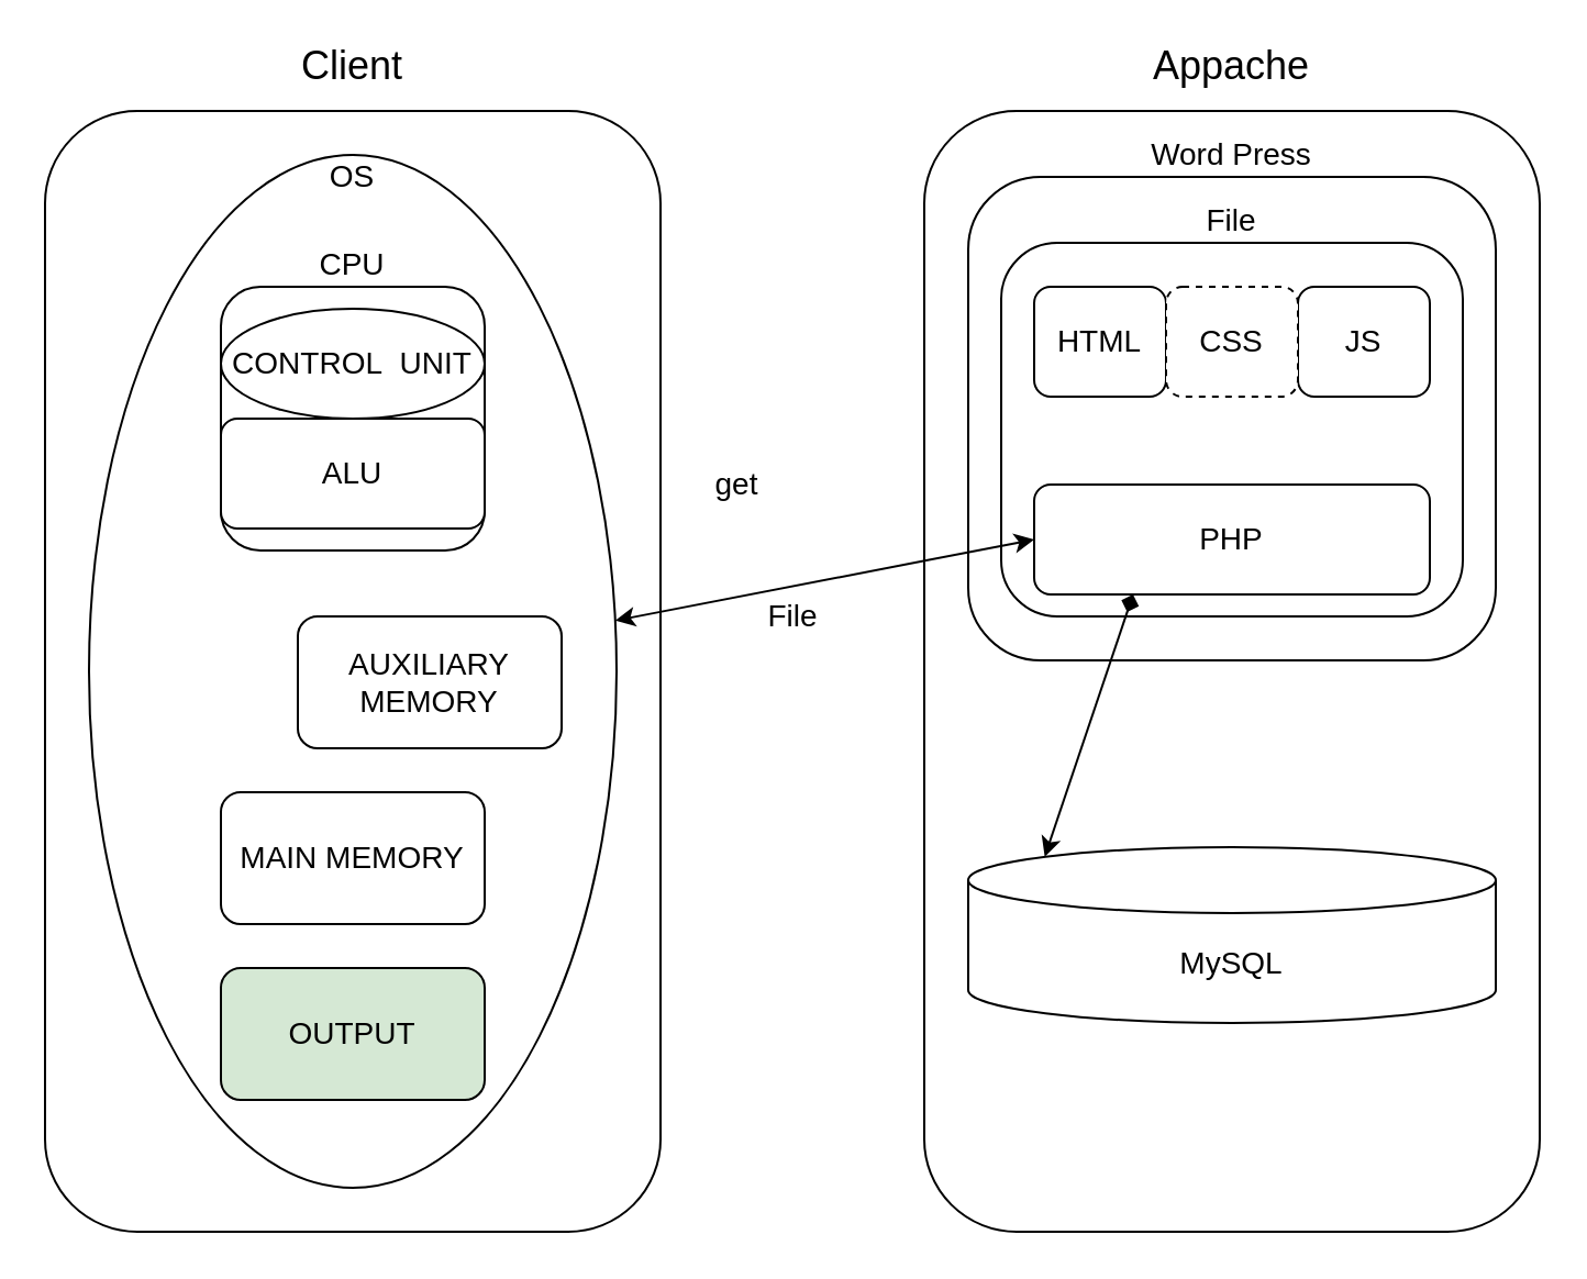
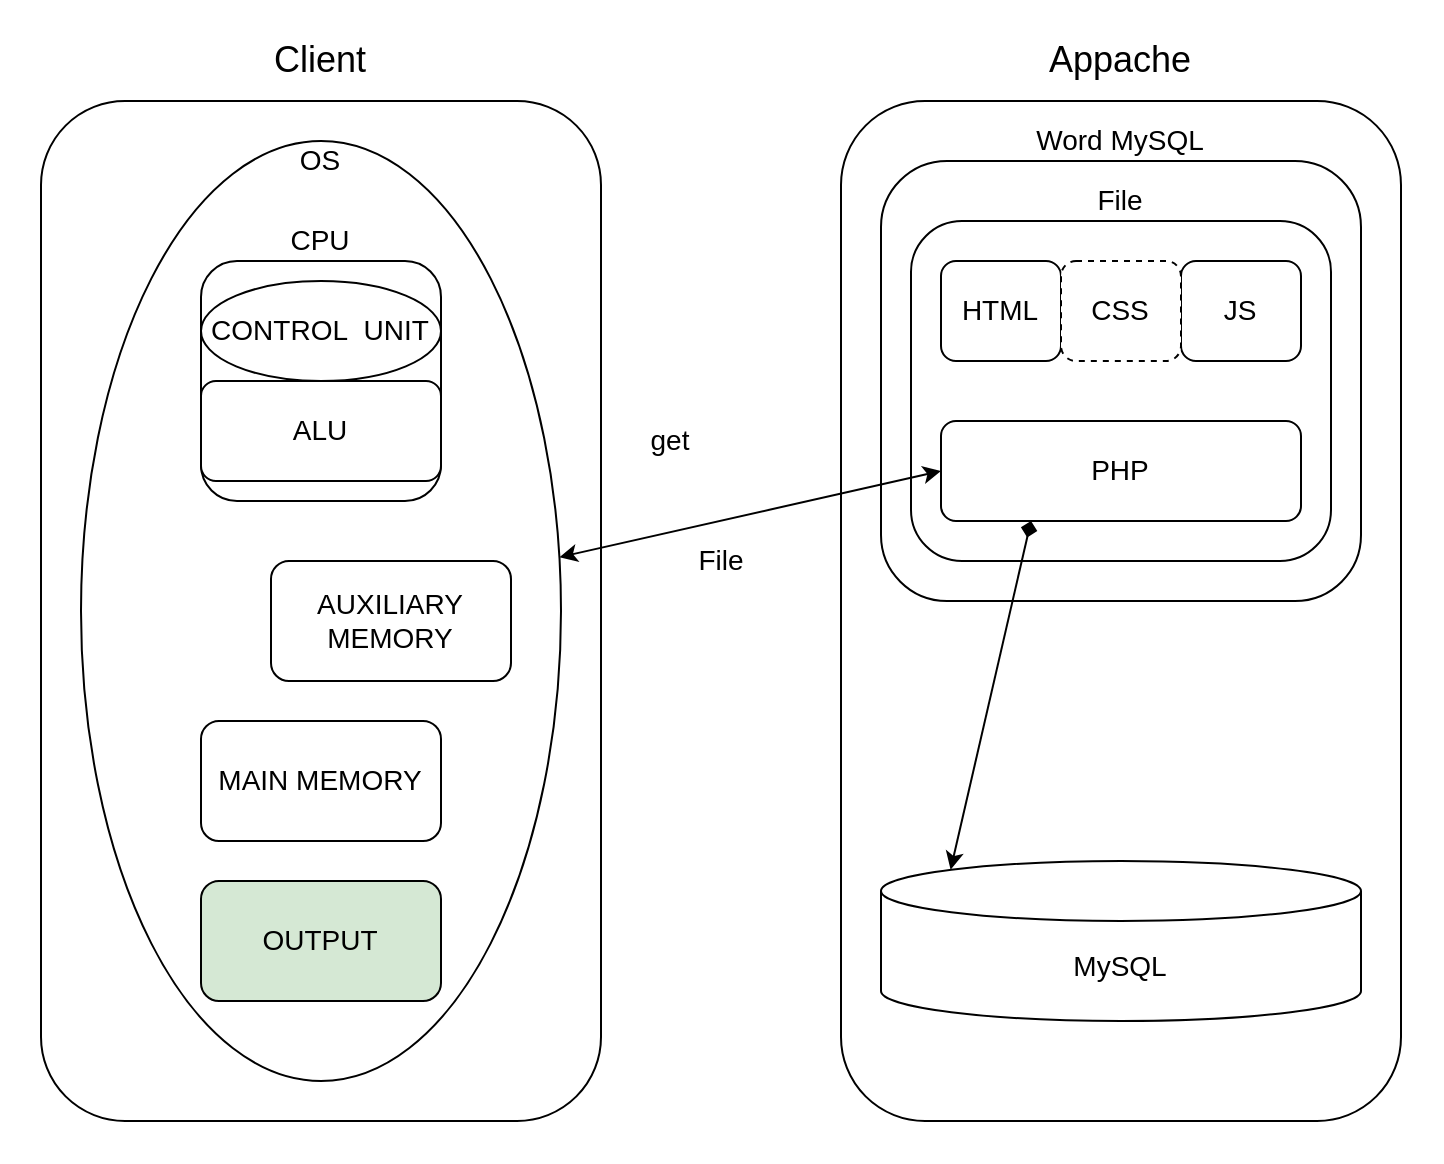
- <mxCell id="21" value="&lt;span style=&quot;font-size: 14px&quot;&gt;Word Press&lt;/span&gt;" style="text;html=1;strokeColor=none;fillColor=none;align=center;verticalAlign=middle;whiteSpace=wrap;rounded=0;" parent="1" vertex="1"><mxGeometry x="515" y="60" width="90" height="20" as="geometry" /></mxCell>
+ <mxCell id="21" value="&lt;span style=&quot;font-size: 14px&quot;&gt;Word MySQL&lt;/span&gt;" style="text;html=1;strokeColor=none;fillColor=none;align=center;verticalAlign=middle;whiteSpace=wrap;rounded=0;" parent="1" vertex="1"><mxGeometry x="515" y="60" width="90" height="20" as="geometry" /></mxCell>
- <mxCell id="20" value="&lt;font style=&quot;font-size: 14px&quot;&gt;PHP&lt;/font&gt;" style="rounded=1;whiteSpace=wrap;html=1;" parent="1" vertex="1"><mxGeometry x="470" y="220" width="180" height="50" as="geometry" /></mxCell>
+ <mxCell id="20" value="&lt;font style=&quot;font-size: 14px&quot;&gt;PHP&lt;/font&gt;" style="rounded=1;whiteSpace=wrap;html=1;" parent="1" vertex="1"><mxGeometry x="470" y="210" width="180" height="50" as="geometry" /></mxCell>
- <mxCell id="23" value="&lt;font style=&quot;font-size: 14px&quot;&gt;MySQL&lt;/font&gt;" style="shape=cylinder3;whiteSpace=wrap;html=1;boundedLbl=1;backgroundOutline=1;size=15;" parent="1" vertex="1"><mxGeometry x="440" y="385" width="240" height="80" as="geometry" /></mxCell>
+ <mxCell id="23" value="&lt;font style=&quot;font-size: 14px&quot;&gt;MySQL&lt;/font&gt;" style="shape=cylinder3;whiteSpace=wrap;html=1;boundedLbl=1;backgroundOutline=1;size=15;" parent="1" vertex="1"><mxGeometry x="440" y="430" width="240" height="80" as="geometry" /></mxCell>
